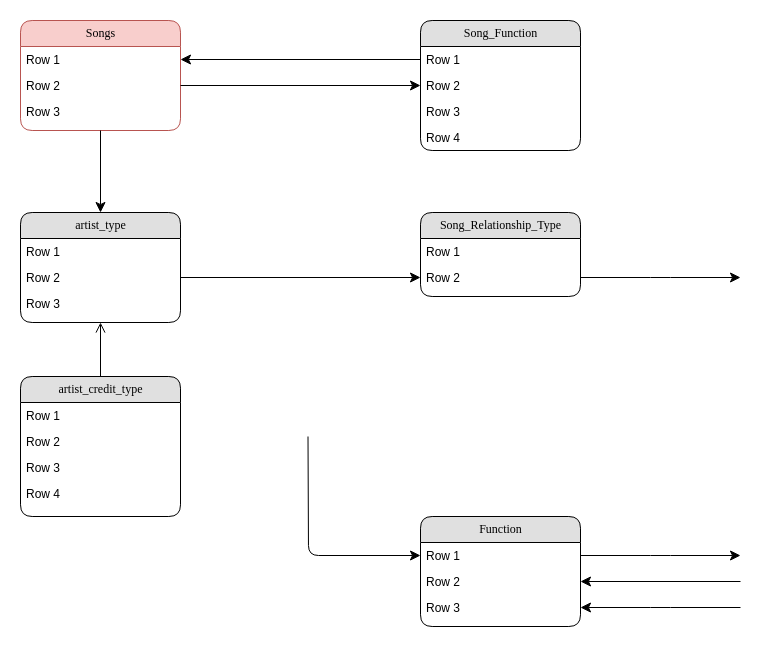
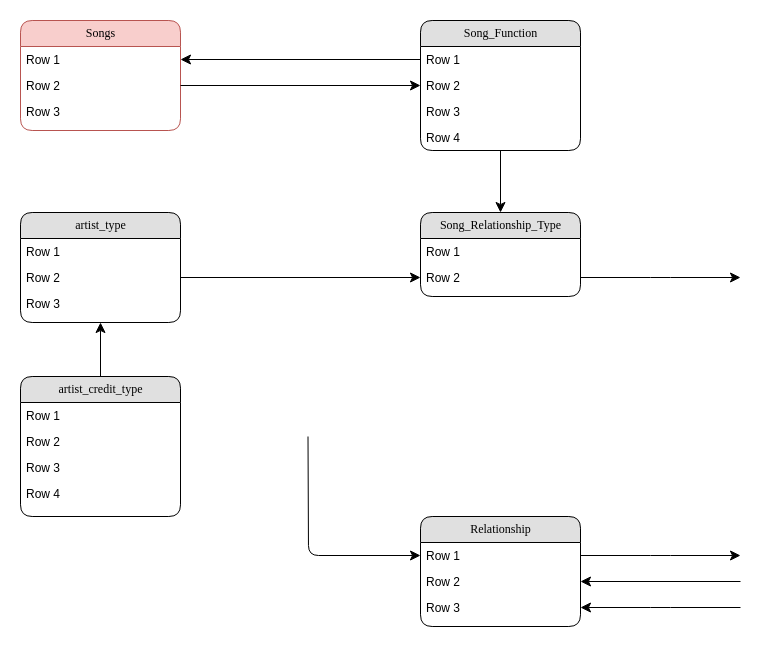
- <mxCell id="29" style="edgeStyle=orthogonalEdgeStyle;html=1;labelBackgroundColor=none;startFill=0;startSize=8;endFill=1;endSize=8;fontFamily=Verdana;fontSize=12;" edge="1" parent="1" source="2" target="11"><mxGeometry relative="1" as="geometry" /></mxCell>
+ <mxCell id="30" style="edgeStyle=orthogonalEdgeStyle;html=1;labelBackgroundColor=none;startFill=0;startSize=8;endFill=1;endSize=8;fontFamily=Verdana;fontSize=12;" edge="1" parent="1" source="6" target="20"><mxGeometry relative="1" as="geometry" /></mxCell>
- <mxCell id="27" style="edgeStyle=none;html=1;labelBackgroundColor=none;startFill=0;startSize=8;endFill=1;endSize=8;fontFamily=Verdana;fontSize=12;entryX=0.5;entryY=1;entryDx=0;entryDy=0;endArrow=open;" edge="1" parent="1" source="15" target="11"><mxGeometry relative="1" as="geometry"><mxPoint x="100" y="436" as="targetPoint" /></mxGeometry></mxCell>
+ <mxCell id="27" style="edgeStyle=none;html=1;labelBackgroundColor=none;startFill=0;startSize=8;endFill=1;endSize=8;fontFamily=Verdana;fontSize=12;entryX=0.5;entryY=1;entryDx=0;entryDy=0;" edge="1" parent="1" source="15" target="11"><mxGeometry relative="1" as="geometry"><mxPoint x="100" y="436" as="targetPoint" /></mxGeometry></mxCell>
- <mxCell id="23" value="Function" style="swimlane;html=1;fontStyle=0;childLayout=stackLayout;horizontal=1;startSize=26;fillColor=#e0e0e0;horizontalStack=0;resizeParent=1;resizeLast=0;collapsible=1;marginBottom=0;swimlaneFillColor=#ffffff;align=center;rounded=1;shadow=0;comic=0;labelBackgroundColor=none;strokeWidth=1;fontFamily=Verdana;fontSize=12" vertex="1" parent="1"><mxGeometry x="420" y="516" width="160" height="110" as="geometry" /></mxCell>
+ <mxCell id="23" value="Relationship" style="swimlane;html=1;fontStyle=0;childLayout=stackLayout;horizontal=1;startSize=26;fillColor=#e0e0e0;horizontalStack=0;resizeParent=1;resizeLast=0;collapsible=1;marginBottom=0;swimlaneFillColor=#ffffff;align=center;rounded=1;shadow=0;comic=0;labelBackgroundColor=none;strokeWidth=1;fontFamily=Verdana;fontSize=12" vertex="1" parent="1"><mxGeometry x="420" y="516" width="160" height="110" as="geometry" /></mxCell>
